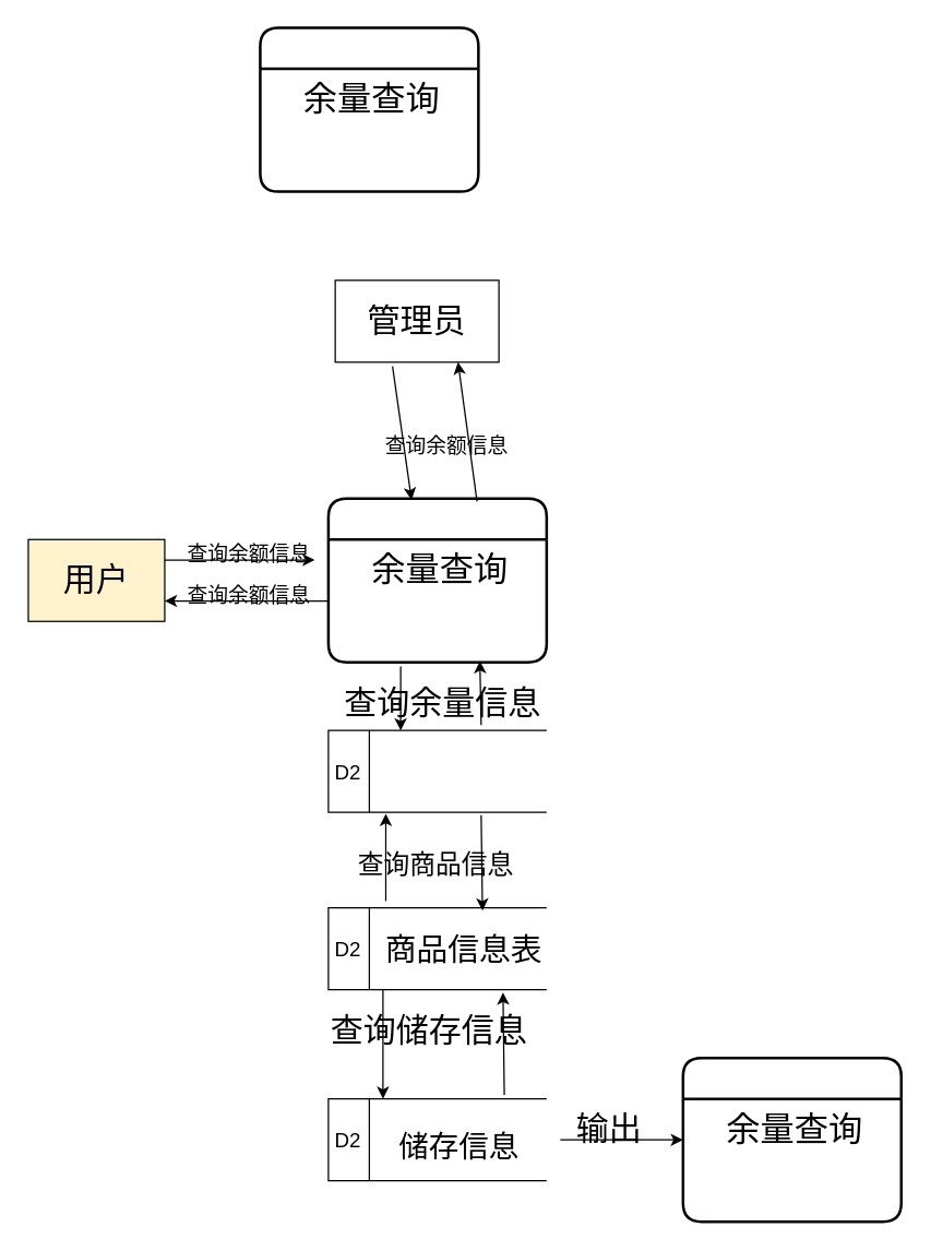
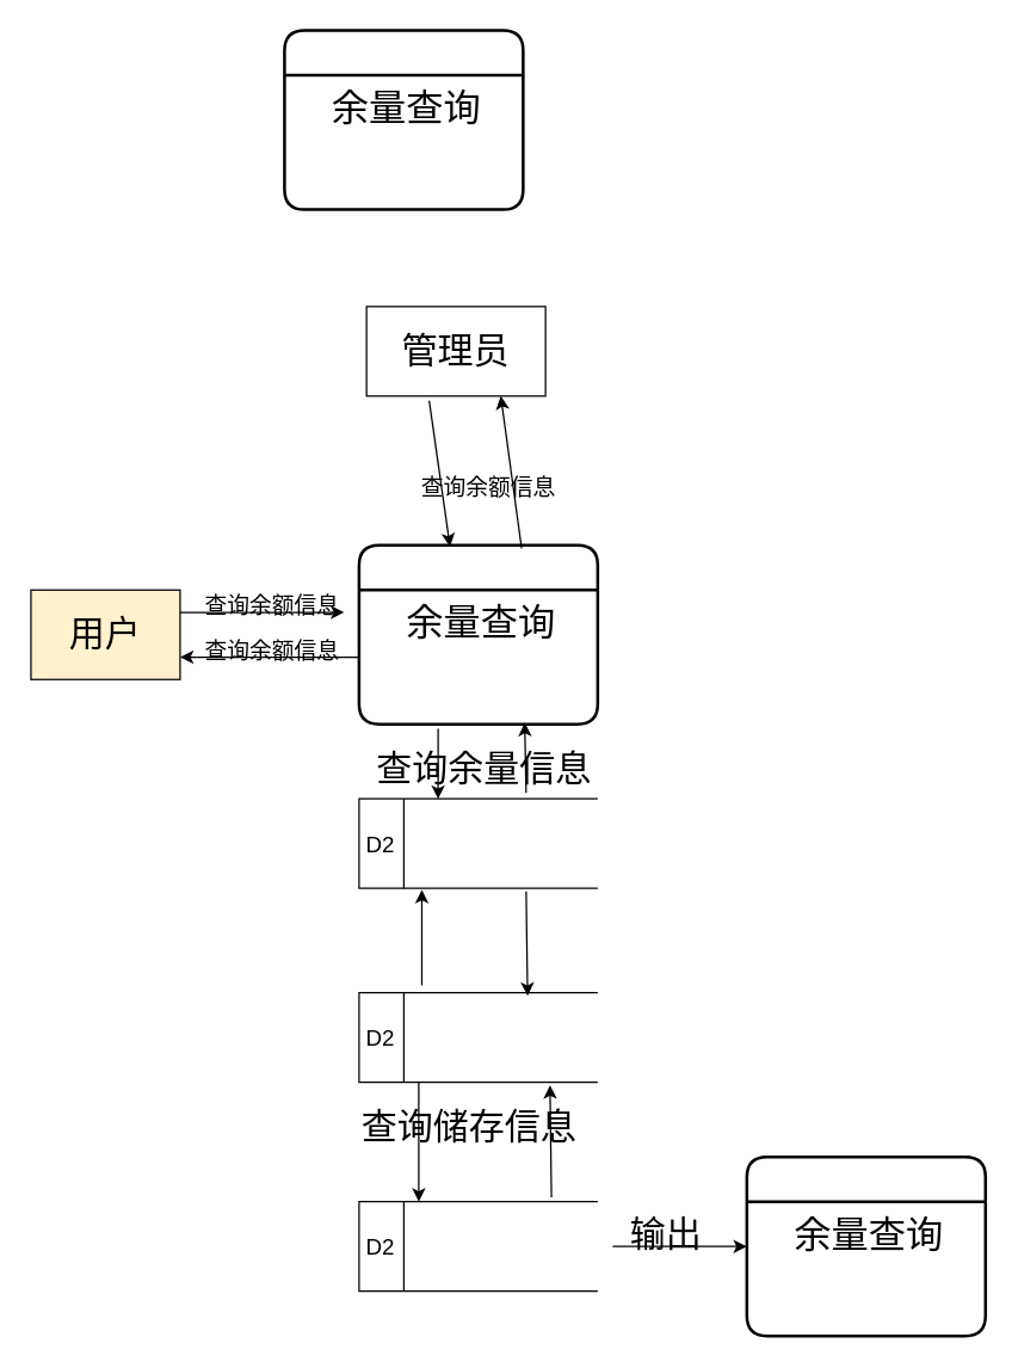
- <mxCell id="22" value="&lt;font style=&quot;font-size: 19px&quot;&gt;查询商品信息&lt;/font&gt;" style="text;html=1;resizable=0;points=[];autosize=1;align=left;verticalAlign=top;spacingTop=-4;fontSize=24;" vertex="1" parent="1"><mxGeometry x="260" y="615" width="130" height="30" as="geometry" /></mxCell>
- <mxCell id="19" value="&lt;font style=&quot;font-size: 23px;&quot;&gt;商品信息表&lt;/font&gt;" style="text;html=1;resizable=0;points=[];autosize=1;align=left;verticalAlign=top;spacingTop=-4;fontSize=23;" vertex="1" parent="1"><mxGeometry x="280" y="680" width="120" height="20" as="geometry" /></mxCell>
- <mxCell id="18" value="&lt;font style=&quot;font-size: 22px&quot;&gt;储存信息&lt;/font&gt;" style="text;html=1;resizable=0;points=[];autosize=1;align=left;verticalAlign=top;spacingTop=-4;fontSize=15;" vertex="1" parent="1"><mxGeometry x="290" y="825" width="100" height="20" as="geometry" /></mxCell>
